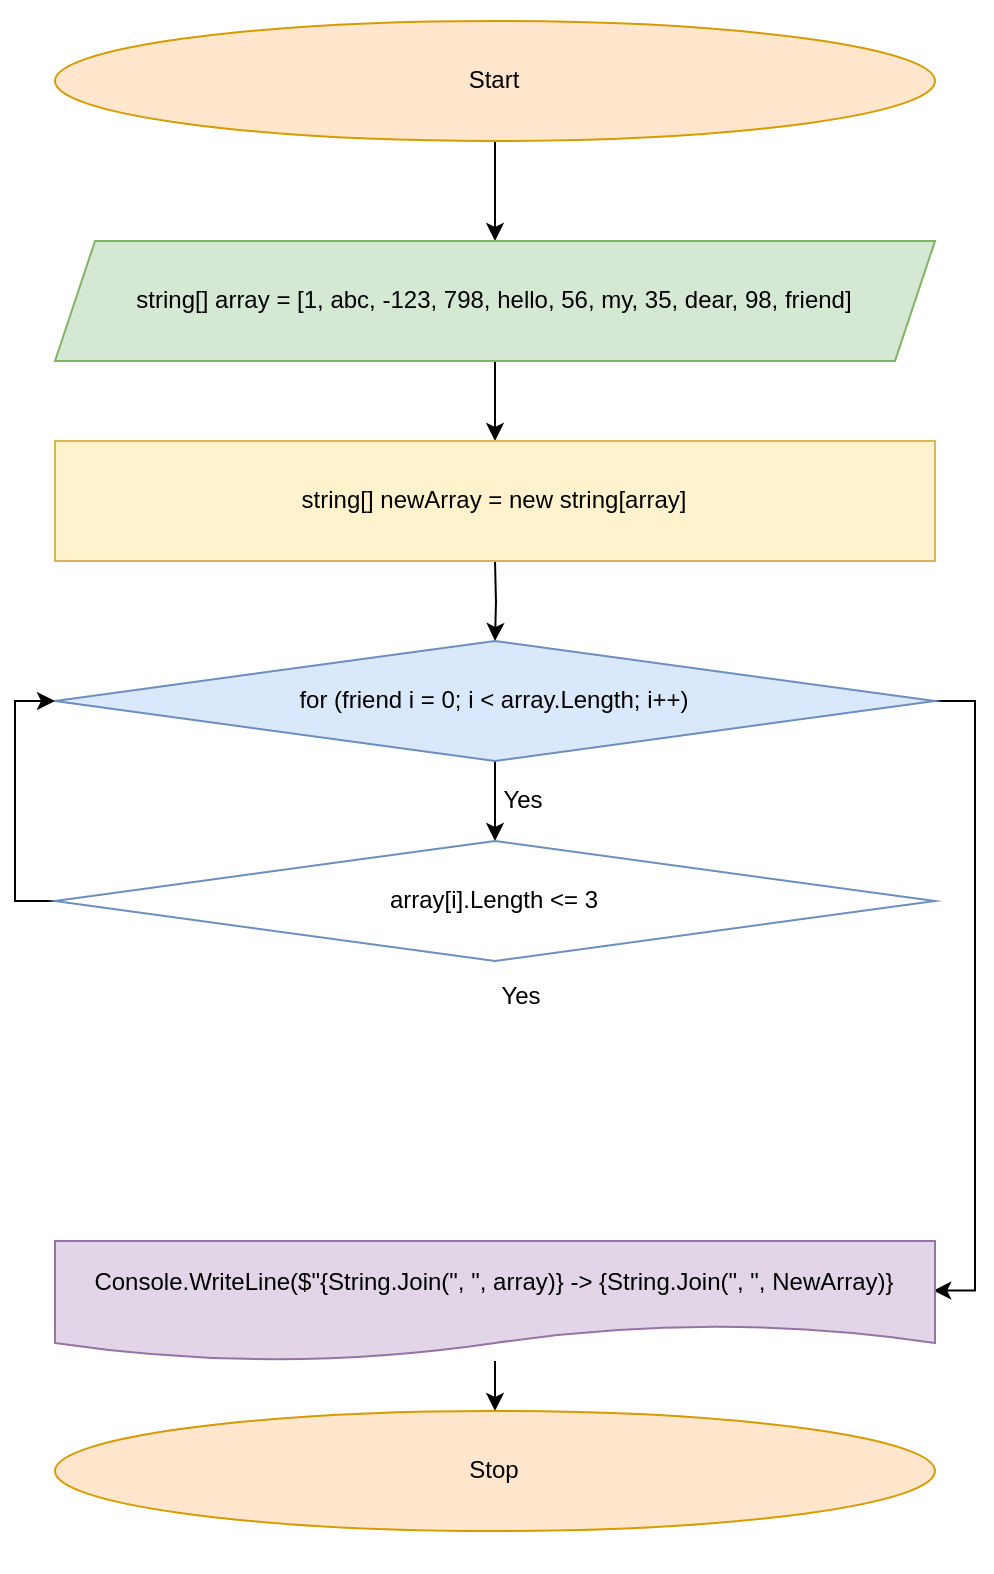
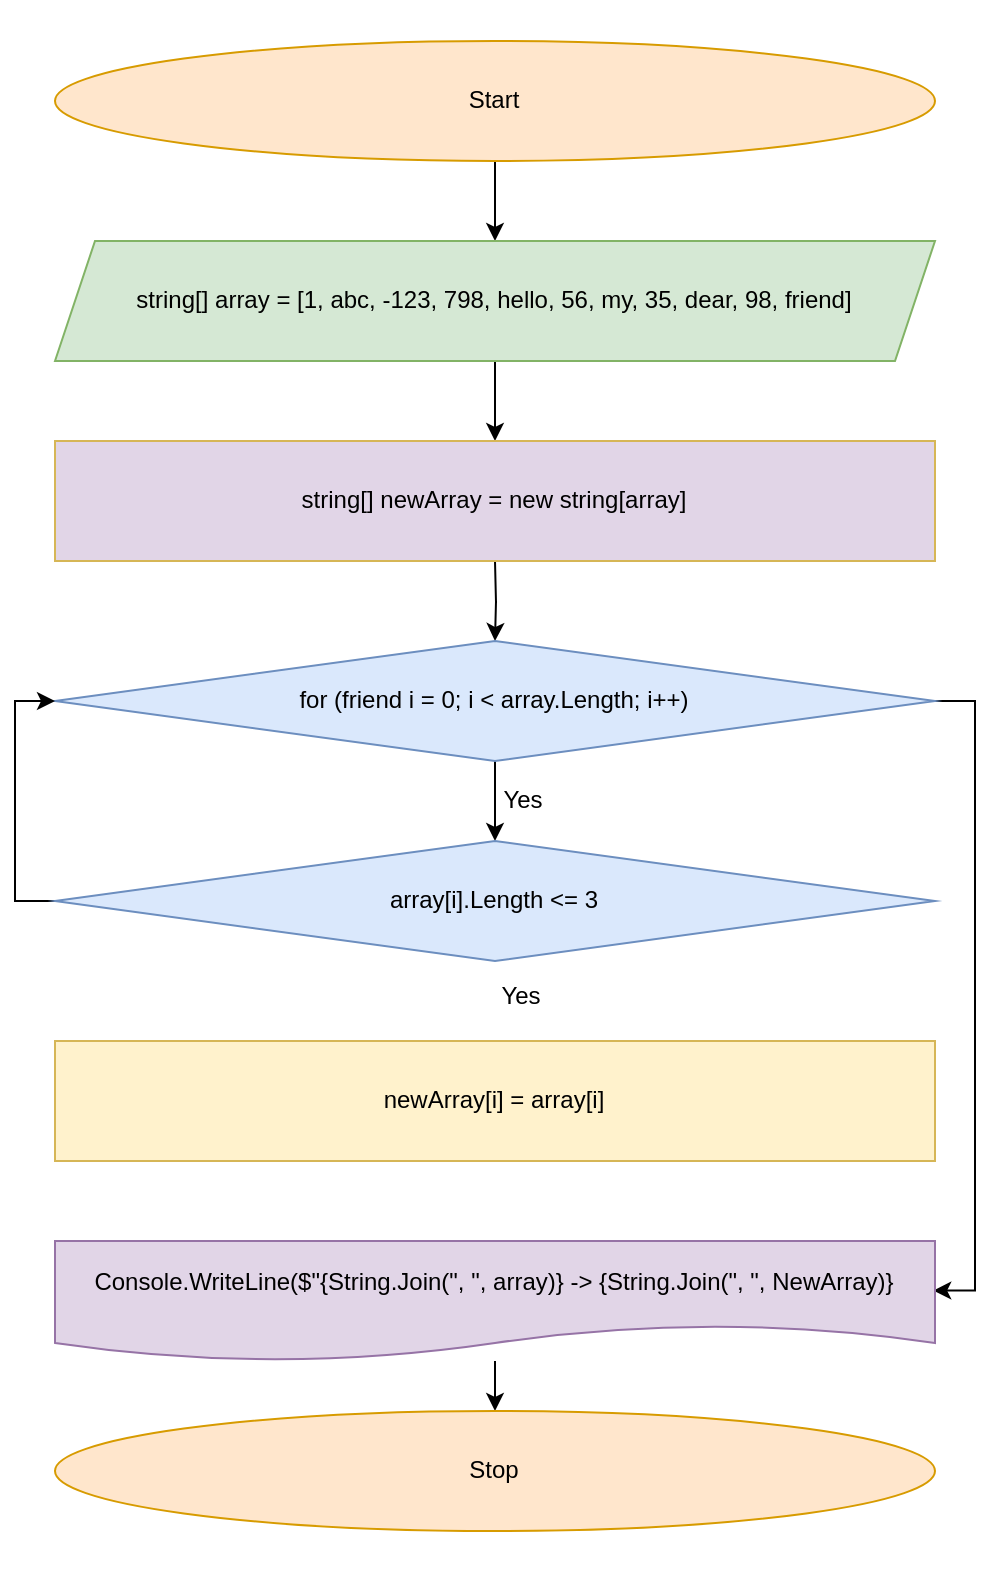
- <mxCell id="3" value="Start" style="ellipse;whiteSpace=wrap;html=1;fillColor=#ffe6cc;strokeColor=#d79b00;" vertex="1" parent="1"><mxGeometry x="20" y="10" width="440" height="60" as="geometry" /></mxCell>
+ <mxCell id="3" value="Start" style="ellipse;whiteSpace=wrap;html=1;fillColor=#ffe6cc;strokeColor=#d79b00;" vertex="1" parent="1"><mxGeometry x="20" y="20" width="440" height="60" as="geometry" /></mxCell>
- <mxCell id="18" value="string[] newArray = new string[array]" style="rounded=0;whiteSpace=wrap;html=1;fillColor=#fff2cc;strokeColor=#d6b656;" vertex="1" parent="1"><mxGeometry x="20" y="220" width="440" height="60" as="geometry" /></mxCell>
+ <mxCell id="18" value="string[] newArray = new string[array]" style="rounded=0;whiteSpace=wrap;html=1;fillColor=#e1d5e7;strokeColor=#d6b656;" vertex="1" parent="1"><mxGeometry x="20" y="220" width="440" height="60" as="geometry" /></mxCell>
- <mxCell id="9" value="array[i].Length &amp;lt;= 3" style="rhombus;whiteSpace=wrap;html=1;fillColor=#ffffff;strokeColor=#6c8ebf;" vertex="1" parent="1"><mxGeometry x="20" y="420" width="440" height="60" as="geometry" /></mxCell>
+ <mxCell id="9" value="array[i].Length &amp;lt;= 3" style="rhombus;whiteSpace=wrap;html=1;fillColor=#dae8fc;strokeColor=#6c8ebf;" vertex="1" parent="1"><mxGeometry x="20" y="420" width="440" height="60" as="geometry" /></mxCell>
+ <mxCell id="15" value="newArray[i] = array[i]" style="rounded=0;whiteSpace=wrap;html=1;fillColor=#fff2cc;strokeColor=#d6b656;" vertex="1" parent="1"><mxGeometry x="20" y="520" width="440" height="60" as="geometry" /></mxCell>
